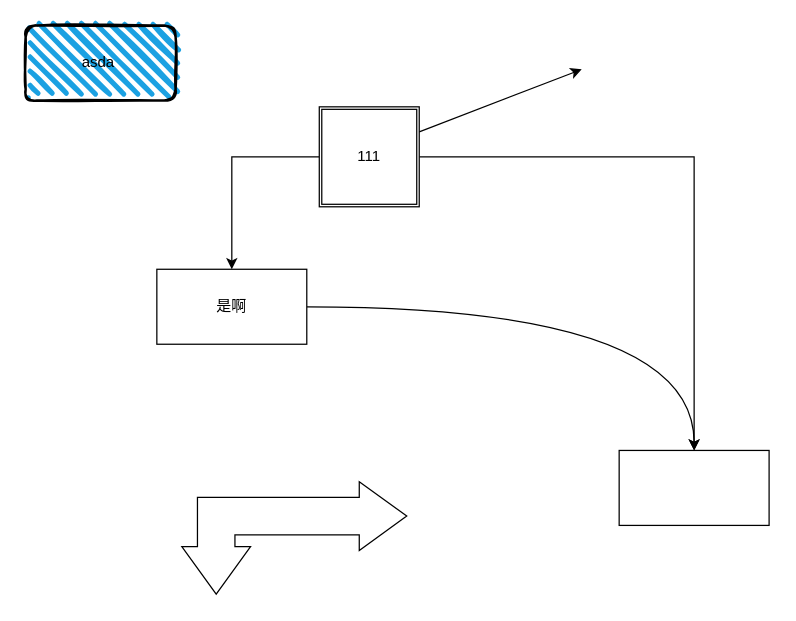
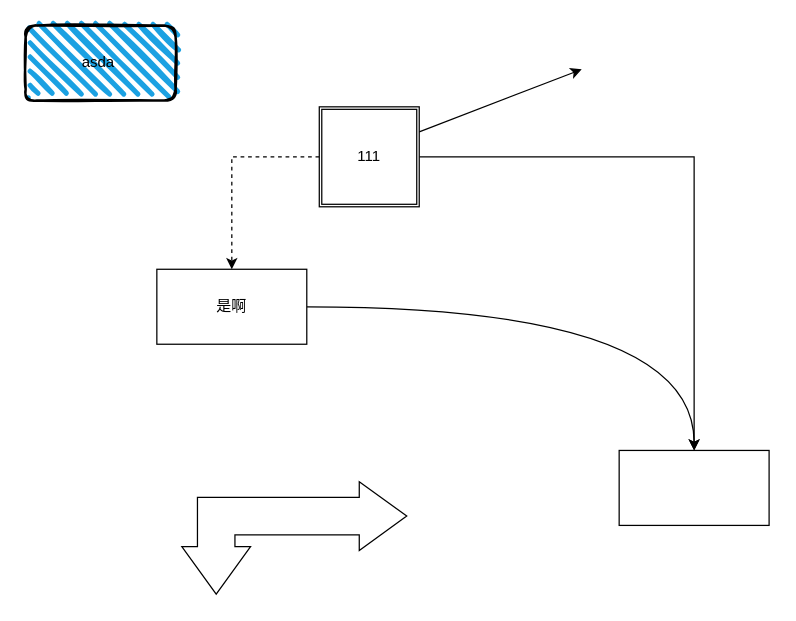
- <mxCell id="5" style="edgeStyle=orthogonalEdgeStyle;rounded=0;orthogonalLoop=1;jettySize=auto;html=1;" edge="1" parent="1" source="7" target="3"><mxGeometry relative="1" as="geometry" /></mxCell>
+ <mxCell id="5" style="edgeStyle=orthogonalEdgeStyle;rounded=0;orthogonalLoop=1;jettySize=auto;html=1;dashed=1;" edge="1" parent="1" source="7" target="3"><mxGeometry relative="1" as="geometry" /></mxCell>
